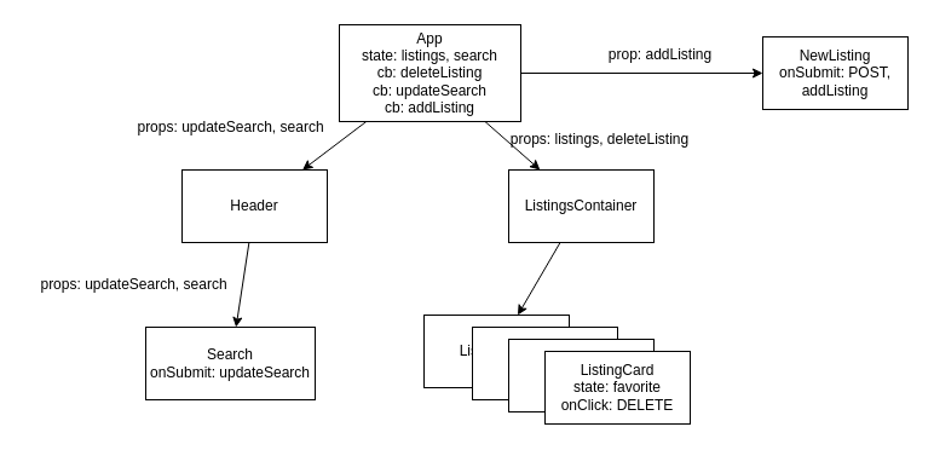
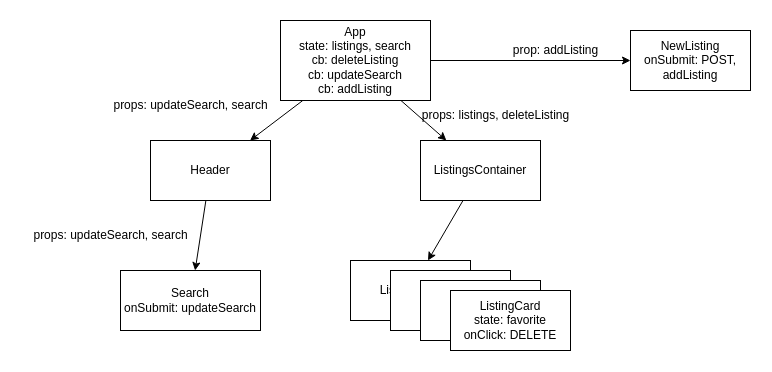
- <mxCell id="19" value="prop: addListing" style="text;html=1;align=center;verticalAlign=middle;resizable=0;points=[];autosize=1;strokeColor=none;fillColor=none;" vertex="1" parent="1"><mxGeometry x="490" y="30" width="110" height="30" as="geometry" /></mxCell>
+ <mxCell id="19" value="prop: addListing" style="text;html=1;align=center;verticalAlign=middle;resizable=0;points=[];autosize=1;strokeColor=none;fillColor=none;" vertex="1" parent="1"><mxGeometry x="500" y="35" width="110" height="30" as="geometry" /></mxCell>
